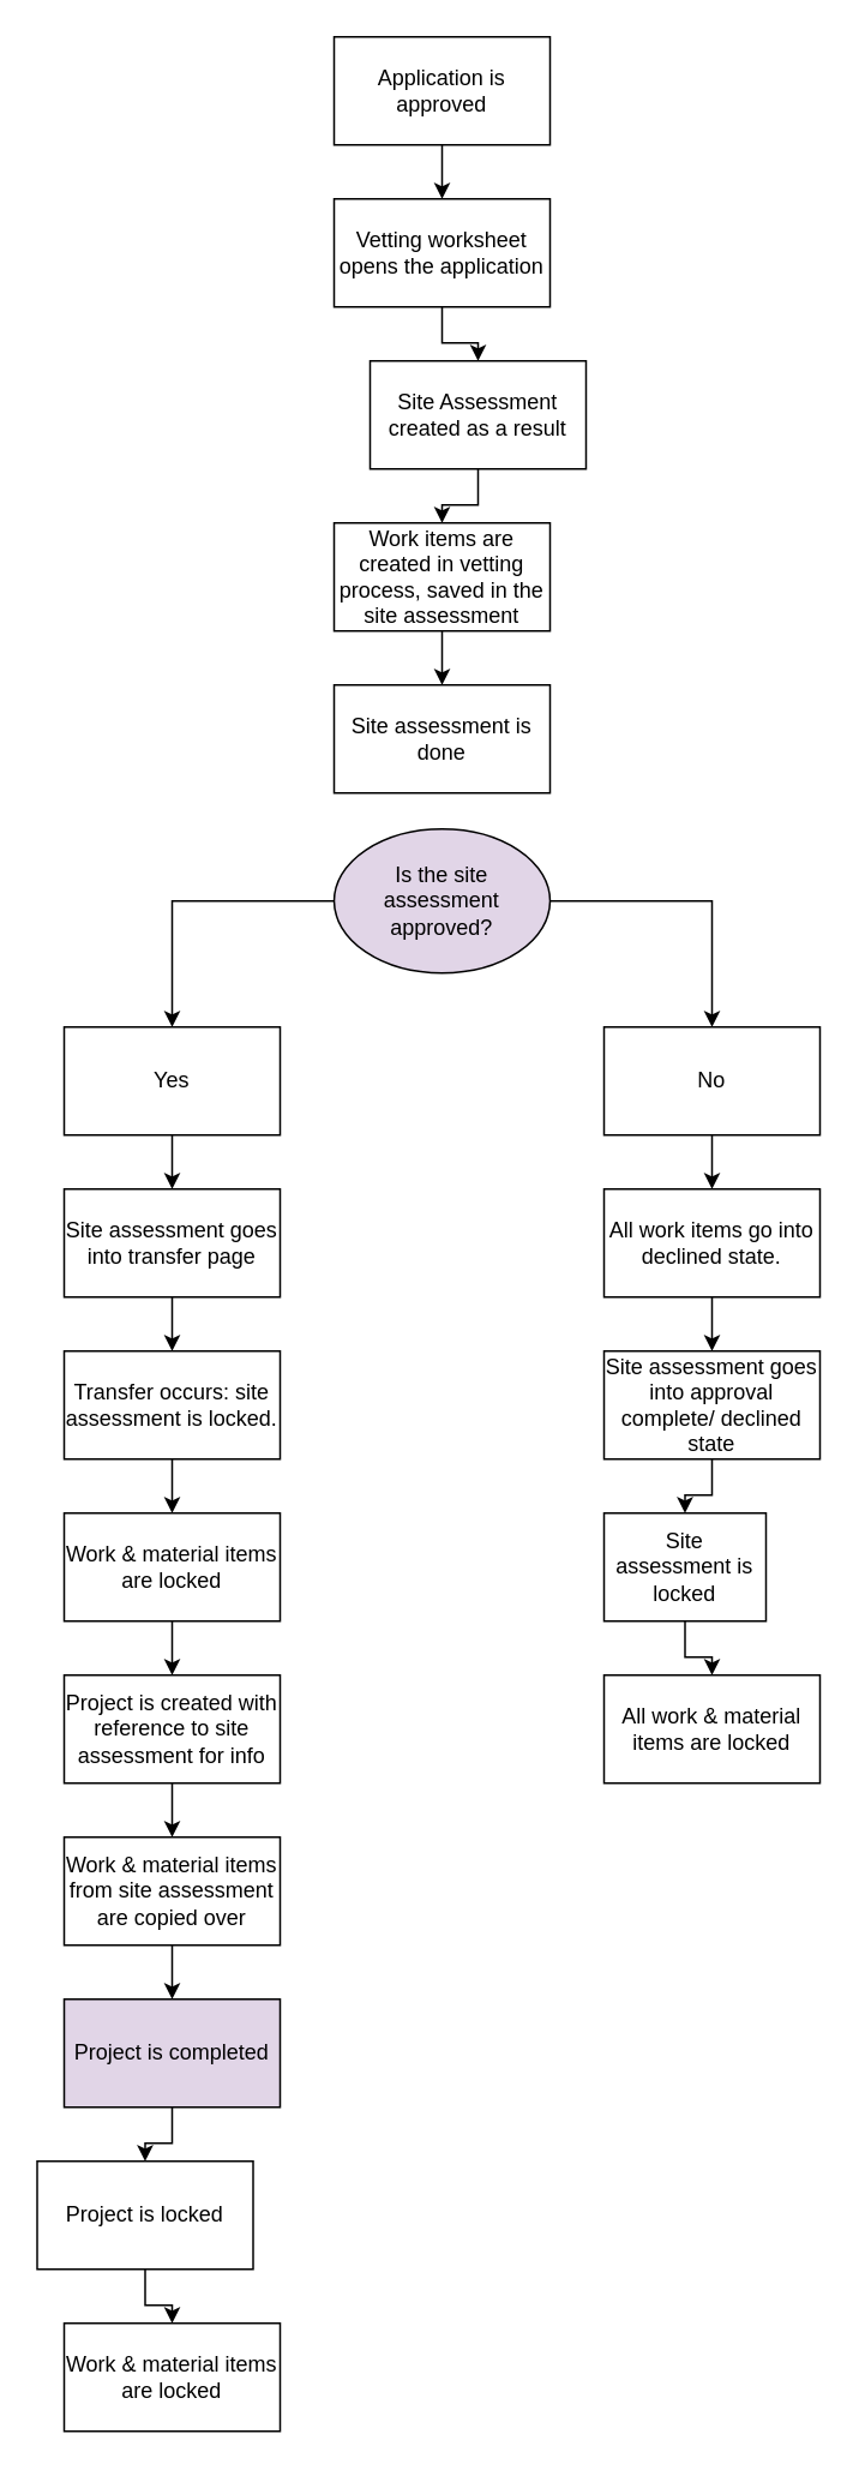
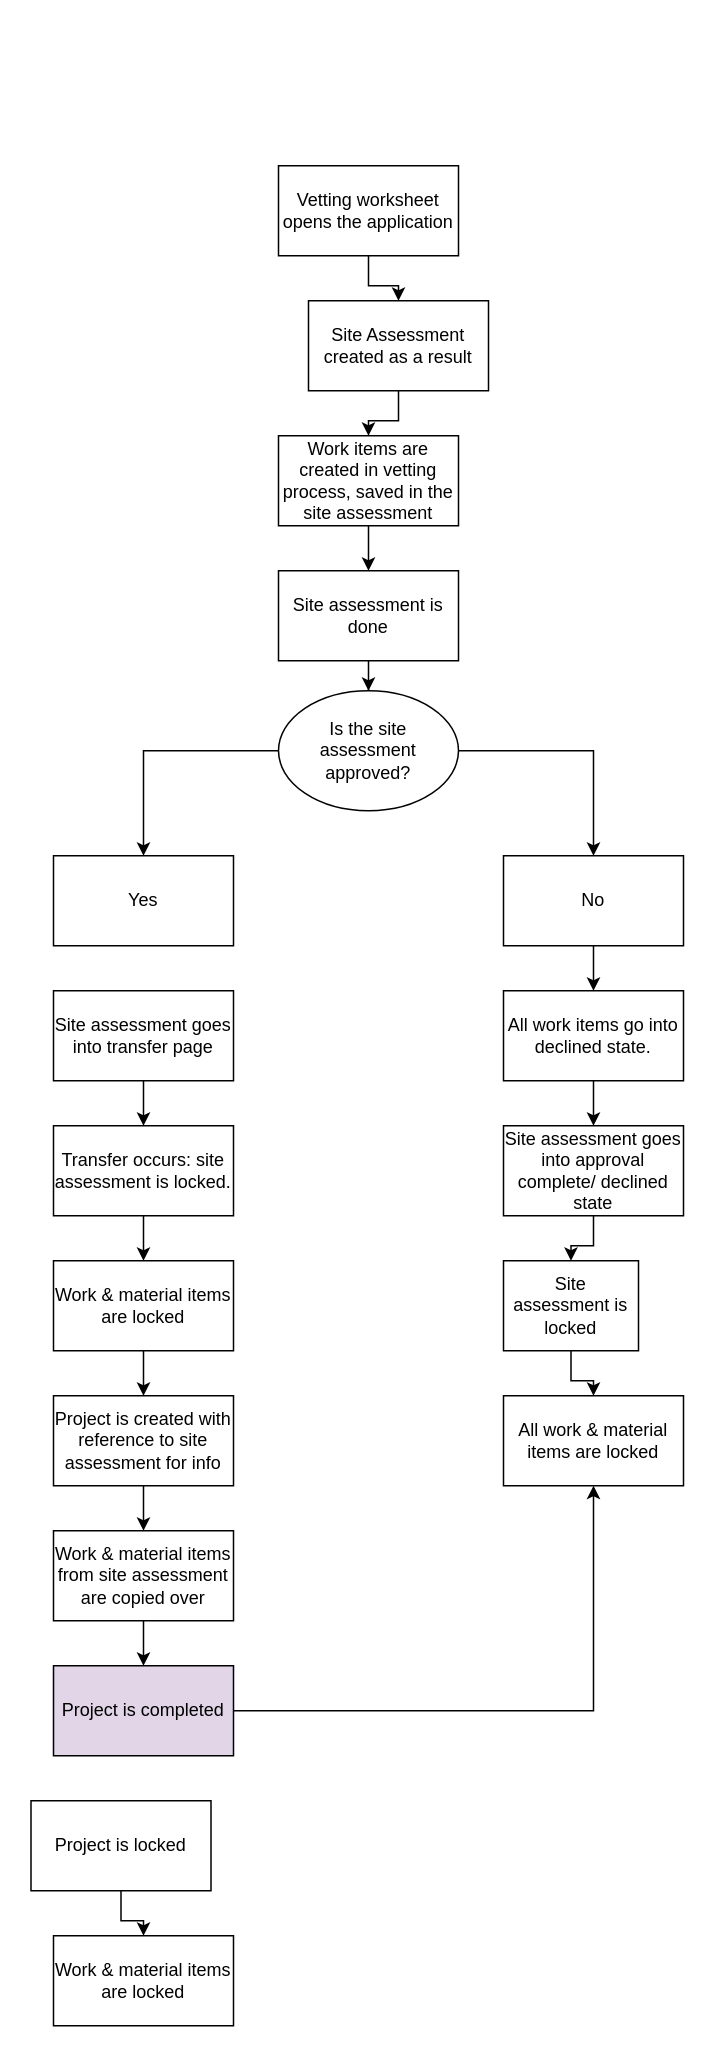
- <mxCell id="3" value="Application is approved" style="rounded=0;whiteSpace=wrap;html=1;" vertex="1" parent="1"><mxGeometry x="185" y="20" width="120" height="60" as="geometry" /></mxCell>
- <mxCell id="2" value="" style="edgeStyle=orthogonalEdgeStyle;rounded=0;orthogonalLoop=1;jettySize=auto;html=1;" edge="1" parent="1" source="3" target="5"><mxGeometry relative="1" as="geometry" /></mxCell>
+ <mxCell id="10" value="" style="edgeStyle=orthogonalEdgeStyle;rounded=0;orthogonalLoop=1;jettySize=auto;html=1;" edge="1" parent="1" source="11" target="14"><mxGeometry relative="1" as="geometry" /></mxCell>
- <mxCell id="14" value="Is the site assessment approved?" style="ellipse;whiteSpace=wrap;html=1;rounded=0;fillColor=#e1d5e7;" vertex="1" parent="1"><mxGeometry x="185" y="460" width="120" height="80" as="geometry" /></mxCell>
+ <mxCell id="14" value="Is the site assessment approved?" style="ellipse;whiteSpace=wrap;html=1;rounded=0;" vertex="1" parent="1"><mxGeometry x="185" y="460" width="120" height="80" as="geometry" /></mxCell>
- <mxCell id="15" value="" style="edgeStyle=orthogonalEdgeStyle;rounded=0;orthogonalLoop=1;jettySize=auto;html=1;" edge="1" parent="1" source="16" target="20"><mxGeometry relative="1" as="geometry" /></mxCell>
- <mxCell id="29" value="" style="edgeStyle=orthogonalEdgeStyle;rounded=0;orthogonalLoop=1;jettySize=auto;html=1;" edge="1" parent="1" source="30" target="32"><mxGeometry relative="1" as="geometry" /></mxCell>
+ <mxCell id="29" value="" style="edgeStyle=orthogonalEdgeStyle;rounded=0;orthogonalLoop=1;jettySize=auto;html=1;" edge="1" parent="1" source="30" target="40"><mxGeometry relative="1" as="geometry" /></mxCell>
